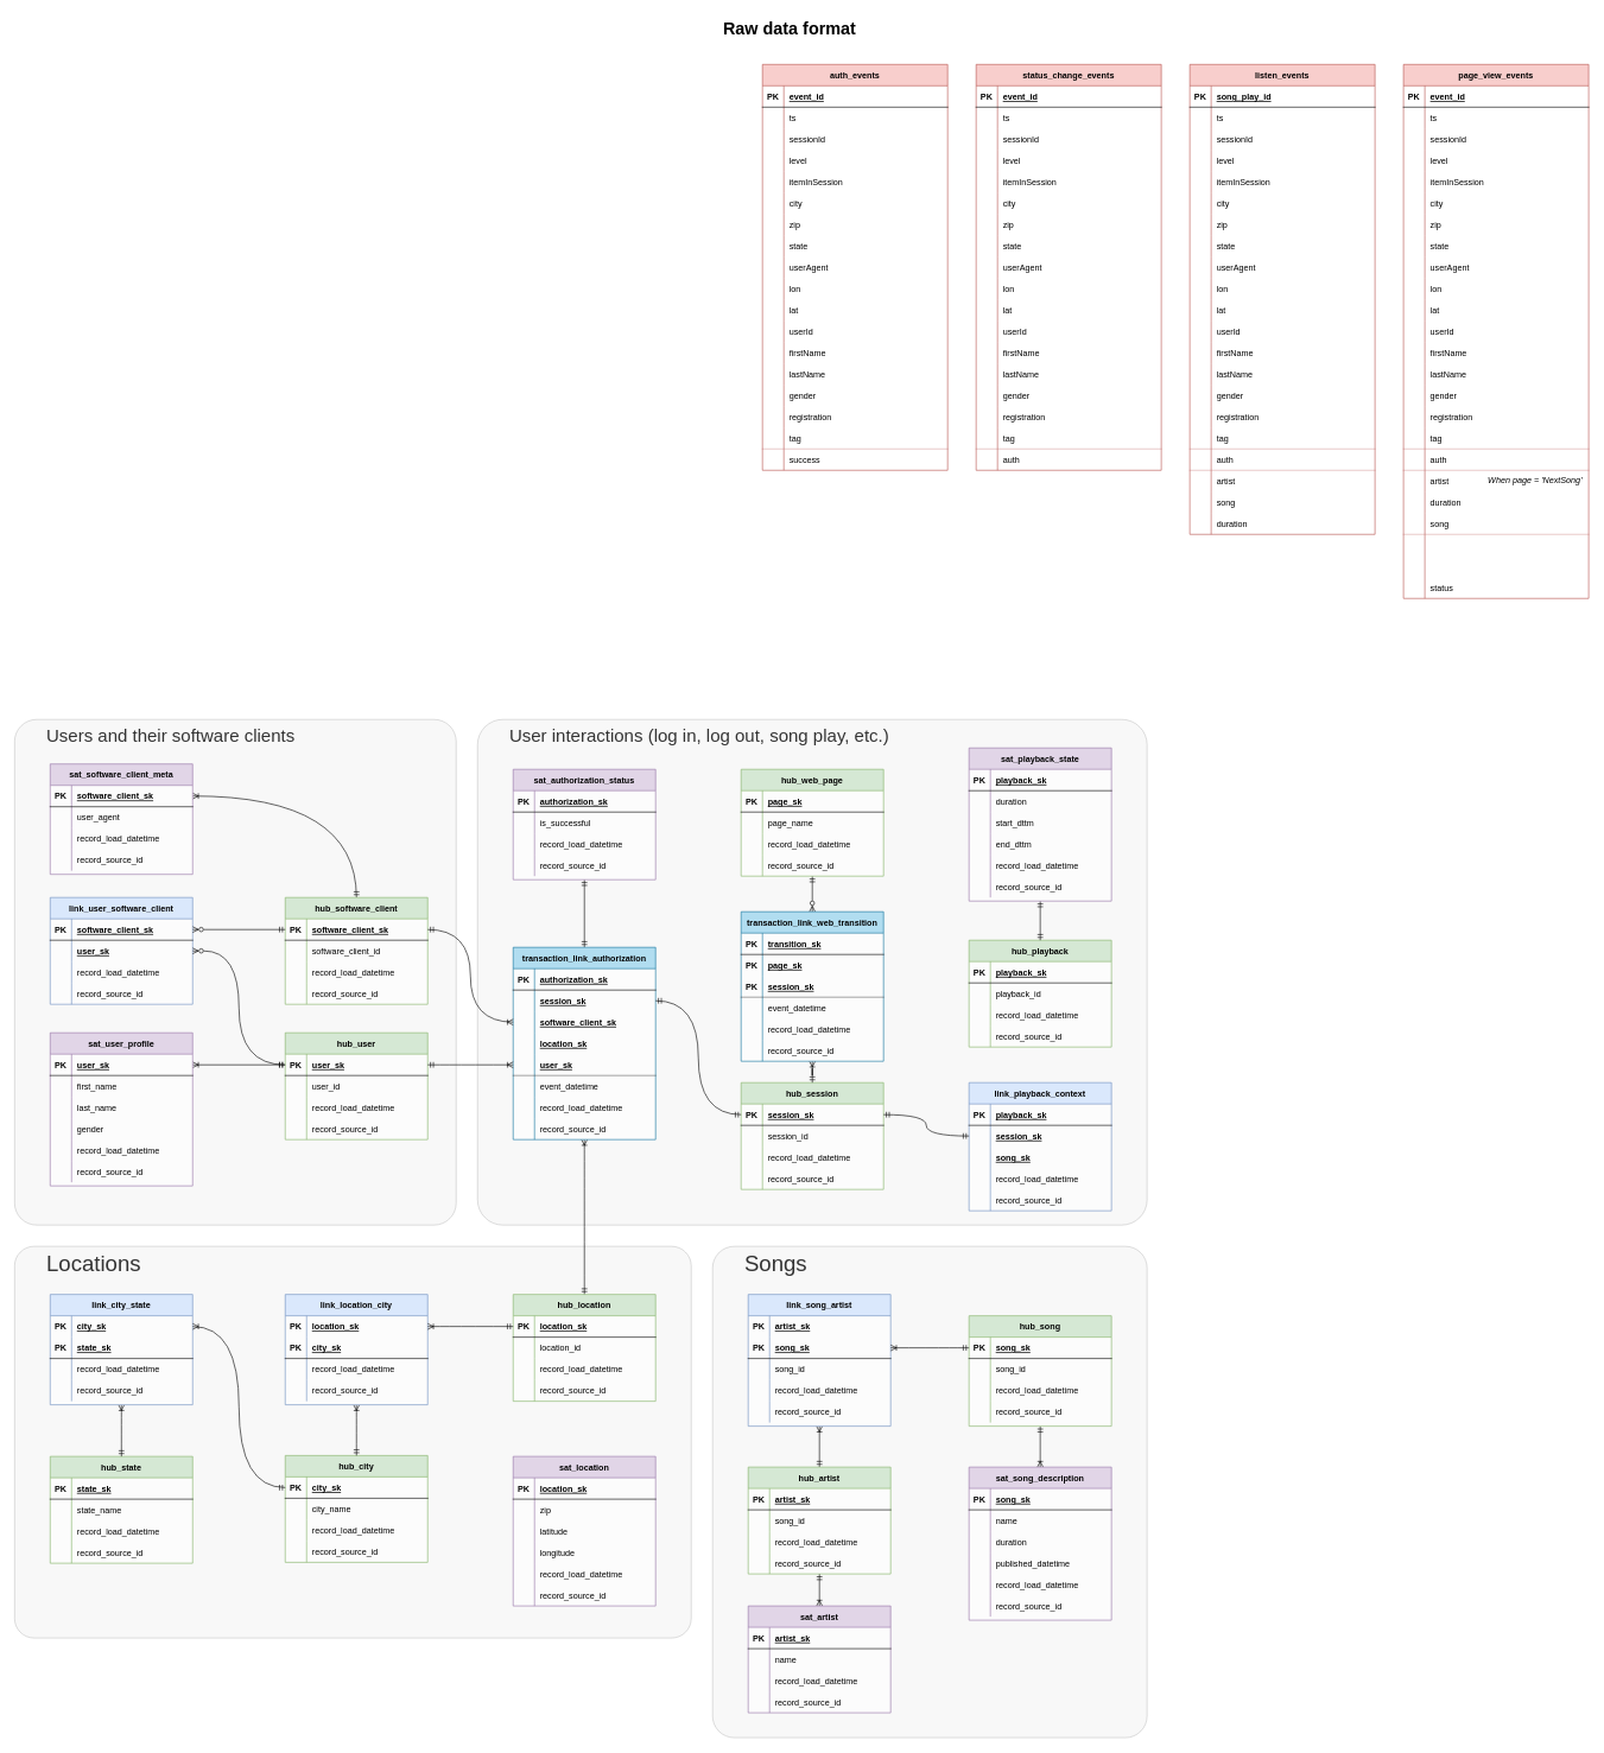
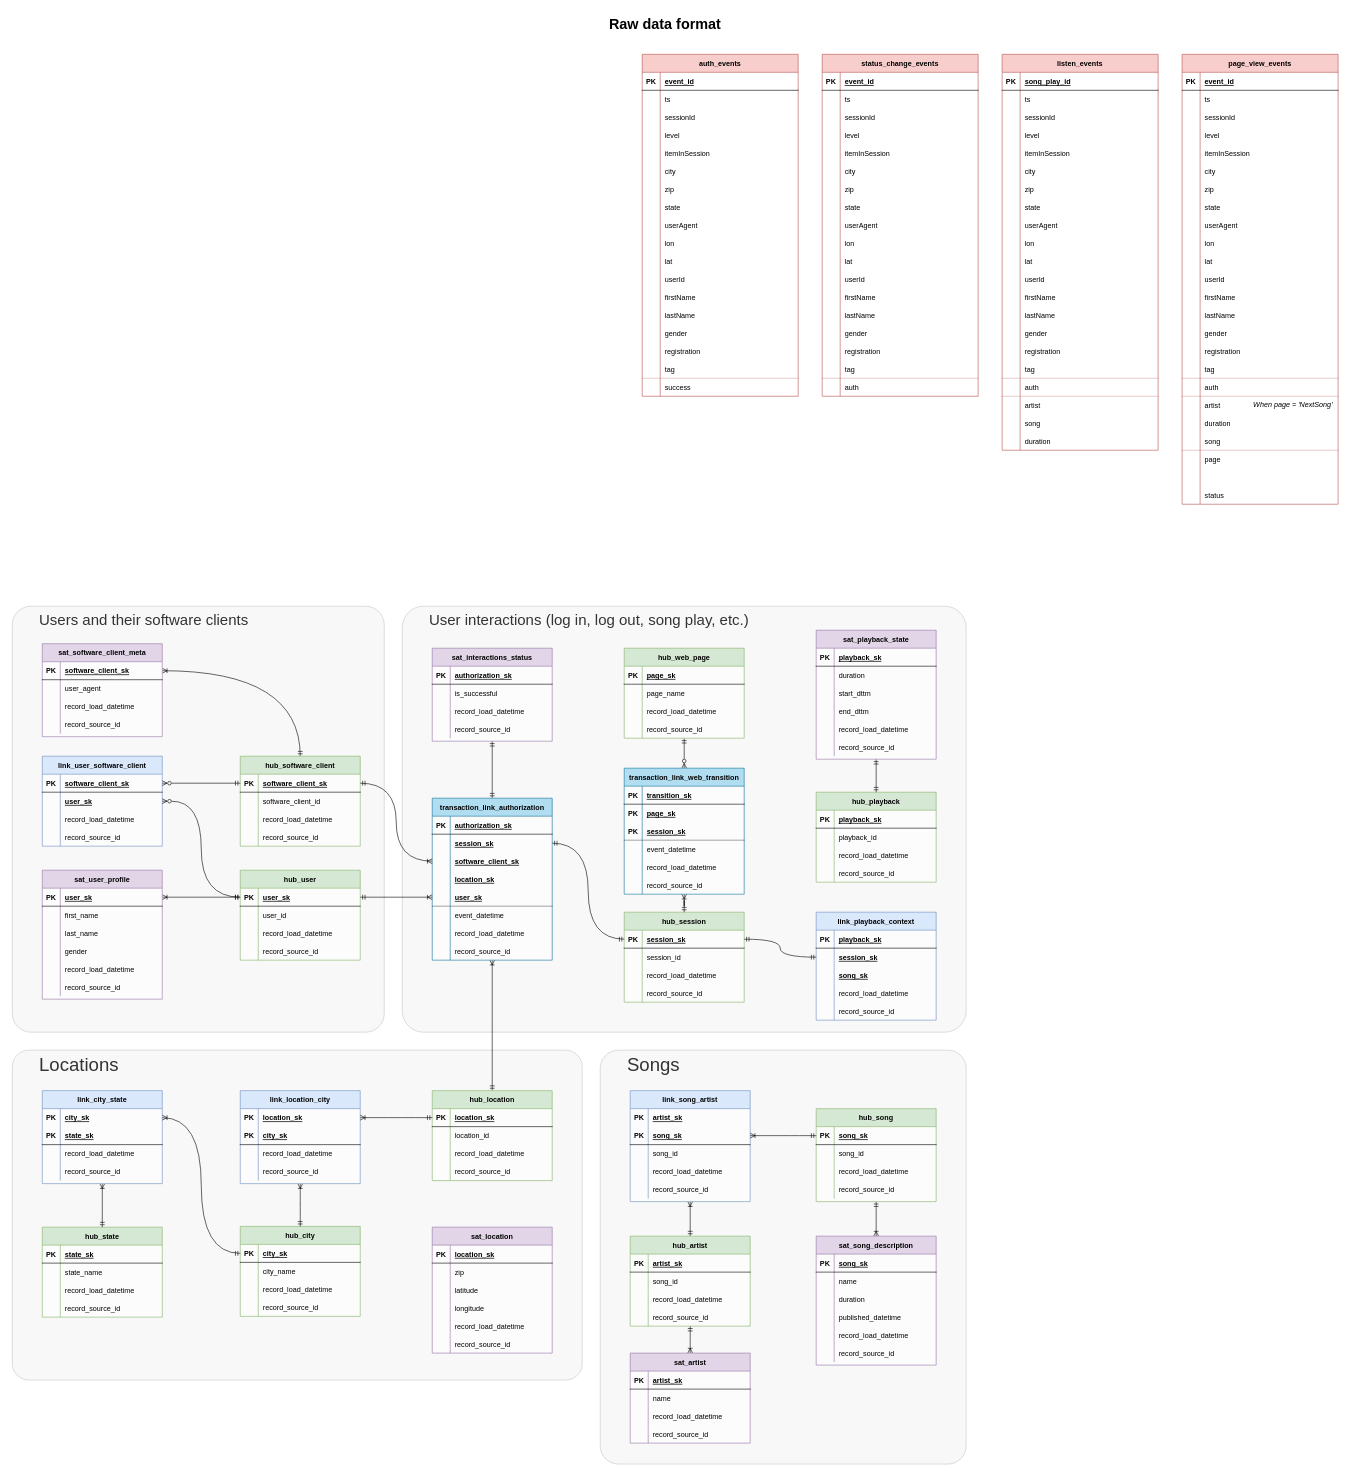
+ <mxCell id="136" value="page" style="shape=partialRectangle;overflow=hidden;connectable=0;top=0;left=0;bottom=0;right=0;align=left;spacingLeft=6;fillColor=none;strokeColor=default;" parent="134" vertex="1"><mxGeometry x="30" width="230" height="30" as="geometry"><mxRectangle width="230" height="30" as="alternateBounds" /></mxGeometry></mxCell>
- <mxCell id="419" value="sat_authorization_status" style="shape=table;startSize=30;container=1;collapsible=1;childLayout=tableLayout;fixedRows=1;rowLines=0;fontStyle=1;align=center;resizeLast=1;swimlaneLine=1;fillColor=#e1d5e7;strokeColor=#9673a6;swimlaneFillColor=#FCFCFC;" vertex="1" parent="1"><mxGeometry x="720" width="200" height="155" as="geometry" y="1080" /></mxCell>
+ <mxCell id="419" value="sat_interactions_status" style="shape=table;startSize=30;container=1;collapsible=1;childLayout=tableLayout;fixedRows=1;rowLines=0;fontStyle=1;align=center;resizeLast=1;swimlaneLine=1;fillColor=#e1d5e7;strokeColor=#9673a6;swimlaneFillColor=#FCFCFC;" vertex="1" parent="1"><mxGeometry x="720" width="200" height="155" as="geometry" y="1080" /></mxCell>
